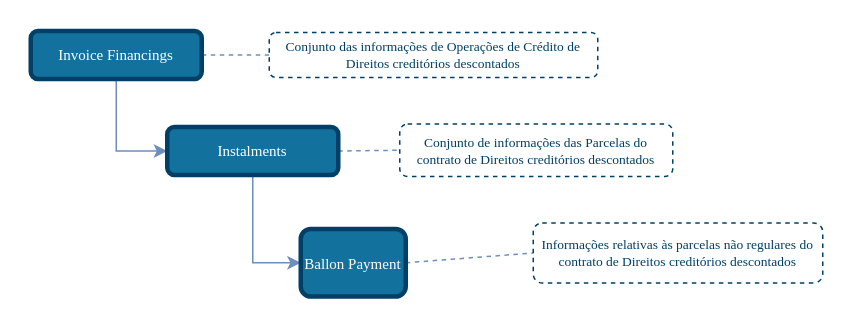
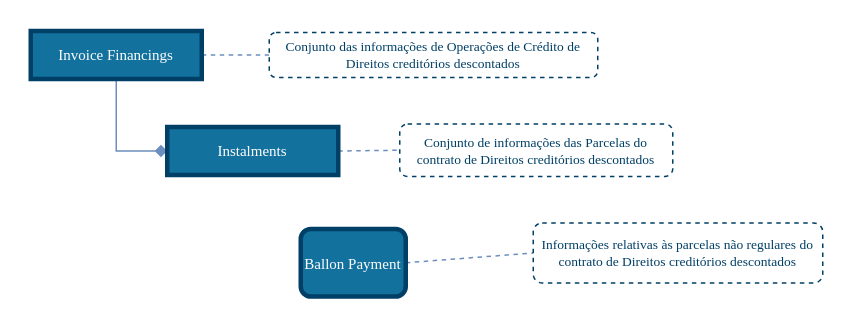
- <mxCell id="5" value="Invoice Financings" style="rounded=1;whiteSpace=wrap;html=1;comic=0;shadow=0;backgroundOutline=0;snapToPoint=0;fixDash=0;strokeWidth=3;fontFamily=Verdana;fontStyle=0;labelBackgroundColor=none;labelBorderColor=none;fontSize=10;fillColor=#13719E;strokeColor=#003F66;fontColor=#ffffff;" parent="1" vertex="1"><mxGeometry x="20" y="20" width="114" height="32" as="geometry" /></mxCell>
+ <mxCell id="5" value="Invoice Financings" style="whiteSpace=wrap;html=1;comic=0;shadow=0;backgroundOutline=0;snapToPoint=0;fixDash=0;strokeWidth=3;fontFamily=Verdana;fontStyle=0;labelBackgroundColor=none;labelBorderColor=none;fontSize=10;fillColor=#13719E;strokeColor=#003F66;fontColor=#ffffff;rounded=0;" parent="1" vertex="1"><mxGeometry x="20" y="20" width="114" height="32" as="geometry" /></mxCell>
- <mxCell id="3" style="edgeStyle=orthogonalEdgeStyle;rounded=0;orthogonalLoop=1;jettySize=auto;html=1;exitX=0.5;exitY=1;exitDx=0;exitDy=0;entryX=0;entryY=0.5;entryDx=0;entryDy=0;strokeColor=#6C8EBF;endArrow=classic;endFill=1;" parent="1" source="5" target="11" edge="1"><mxGeometry relative="1" as="geometry" /></mxCell>
+ <mxCell id="3" style="edgeStyle=orthogonalEdgeStyle;rounded=0;orthogonalLoop=1;jettySize=auto;html=1;exitX=0.5;exitY=1;exitDx=0;exitDy=0;entryX=0;entryY=0.5;entryDx=0;entryDy=0;strokeColor=#6C8EBF;endArrow=diamond;endFill=1;" parent="1" source="5" target="11" edge="1"><mxGeometry relative="1" as="geometry" /></mxCell>
- <mxCell id="11" value="Instalments" style="rounded=1;whiteSpace=wrap;html=1;comic=0;shadow=0;backgroundOutline=0;snapToPoint=0;fixDash=0;strokeWidth=3;fontFamily=Verdana;fontStyle=0;labelBackgroundColor=none;labelBorderColor=none;fontSize=10;fillColor=#13719E;strokeColor=#003F66;fontColor=#ffffff;" parent="1" vertex="1"><mxGeometry x="111" y="84" width="114" height="32" as="geometry" /></mxCell>
+ <mxCell id="11" value="Instalments" style="whiteSpace=wrap;html=1;comic=0;shadow=0;backgroundOutline=0;snapToPoint=0;fixDash=0;strokeWidth=3;fontFamily=Verdana;fontStyle=0;labelBackgroundColor=none;labelBorderColor=none;fontSize=10;fillColor=#13719E;strokeColor=#003F66;fontColor=#ffffff;rounded=0;" parent="1" vertex="1"><mxGeometry x="111" y="84" width="114" height="32" as="geometry" /></mxCell>
- <mxCell id="10" style="edgeStyle=orthogonalEdgeStyle;rounded=0;orthogonalLoop=1;jettySize=auto;html=1;exitX=0.5;exitY=1;exitDx=0;exitDy=0;entryX=0;entryY=0.5;entryDx=0;entryDy=0;strokeColor=#6C8EBF;endArrow=classic;endFill=1;" parent="1" source="11" target="12" edge="1"><mxGeometry relative="1" as="geometry"><mxPoint x="82" y="62" as="sourcePoint" /><mxPoint x="121" y="110" as="targetPoint" /></mxGeometry></mxCell>
